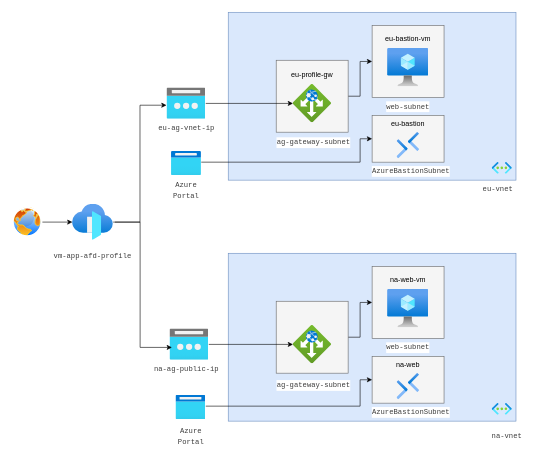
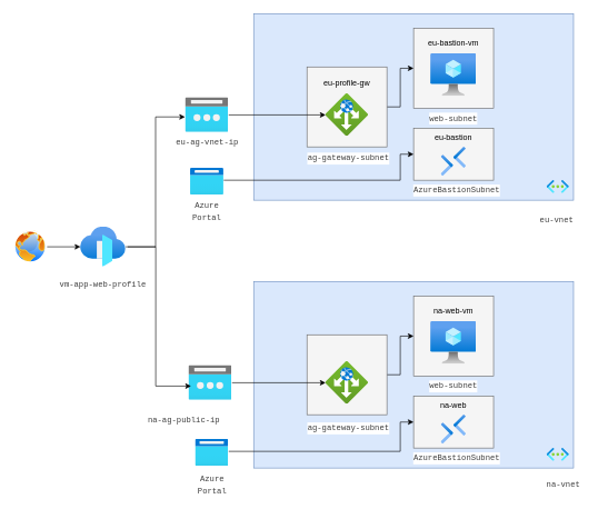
- <mxCell id="17" value="&lt;div style=&quot;color: rgb(59, 59, 59); background-color: rgb(255, 255, 255); font-family: Menlo, Monaco, &amp;quot;Courier New&amp;quot;, monospace; line-height: 18px;&quot;&gt;eu-vnet&lt;/div&gt;" style="text;html=1;strokeColor=none;fillColor=none;align=center;verticalAlign=middle;whiteSpace=wrap;rounded=0;" parent="1" vertex="1"><mxGeometry x="800" y="300" width="60" height="30" as="geometry" /></mxCell>
+ <mxCell id="17" value="&lt;div style=&quot;color: rgb(59, 59, 59); background-color: rgb(255, 255, 255); font-family: Menlo, Monaco, &amp;quot;Courier New&amp;quot;, monospace; line-height: 18px;&quot;&gt;eu-vnet&lt;/div&gt;" style="text;html=1;strokeColor=none;fillColor=none;align=center;verticalAlign=middle;whiteSpace=wrap;rounded=0;" parent="1" vertex="1"><mxGeometry x="805" y="315" width="60" height="30" as="geometry" /></mxCell>
- <mxCell id="34" value="&lt;div style=&quot;color: rgb(59, 59, 59); background-color: rgb(255, 255, 255); font-family: Menlo, Monaco, &amp;quot;Courier New&amp;quot;, monospace; line-height: 18px;&quot;&gt;vm-app-afd-profile&lt;/div&gt;" style="text;html=1;strokeColor=none;fillColor=none;align=center;verticalAlign=middle;whiteSpace=wrap;rounded=0;" parent="1" vertex="1"><mxGeometry x="84" y="412" width="140" height="30" as="geometry" /></mxCell>
+ <mxCell id="34" value="&lt;div style=&quot;color: rgb(59, 59, 59); background-color: rgb(255, 255, 255); font-family: Menlo, Monaco, &amp;quot;Courier New&amp;quot;, monospace; line-height: 18px;&quot;&gt;vm-app-web-profile&lt;/div&gt;" style="text;html=1;strokeColor=none;fillColor=none;align=center;verticalAlign=middle;whiteSpace=wrap;rounded=0;" parent="1" vertex="1"><mxGeometry x="84" y="412" width="140" height="30" as="geometry" /></mxCell>
- <mxCell id="50" value="&lt;div style=&quot;color: rgb(59, 59, 59); background-color: rgb(255, 255, 255); font-family: Menlo, Monaco, &amp;quot;Courier New&amp;quot;, monospace; line-height: 18px;&quot;&gt;&lt;div style=&quot;line-height: 18px;&quot;&gt;na-ag-public-ip&lt;/div&gt;&lt;/div&gt;" style="text;html=1;strokeColor=none;fillColor=none;align=center;verticalAlign=middle;whiteSpace=wrap;rounded=0;" parent="1" vertex="1"><mxGeometry x="247.5" y="600" width="125" height="30" as="geometry" /></mxCell>
+ <mxCell id="50" value="&lt;div style=&quot;color: rgb(59, 59, 59); background-color: rgb(255, 255, 255); font-family: Menlo, Monaco, &amp;quot;Courier New&amp;quot;, monospace; line-height: 18px;&quot;&gt;&lt;div style=&quot;line-height: 18px;&quot;&gt;na-ag-public-ip&lt;/div&gt;&lt;/div&gt;" style="text;html=1;strokeColor=none;fillColor=none;align=center;verticalAlign=middle;whiteSpace=wrap;rounded=0;" parent="1" vertex="1"><mxGeometry x="212.5" y="615" width="125" height="30" as="geometry" /></mxCell>
